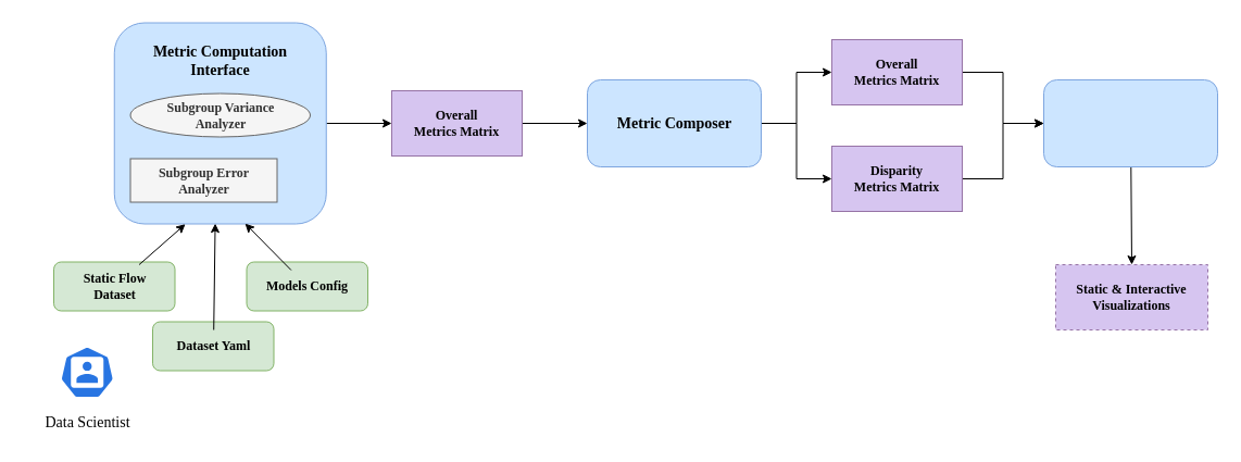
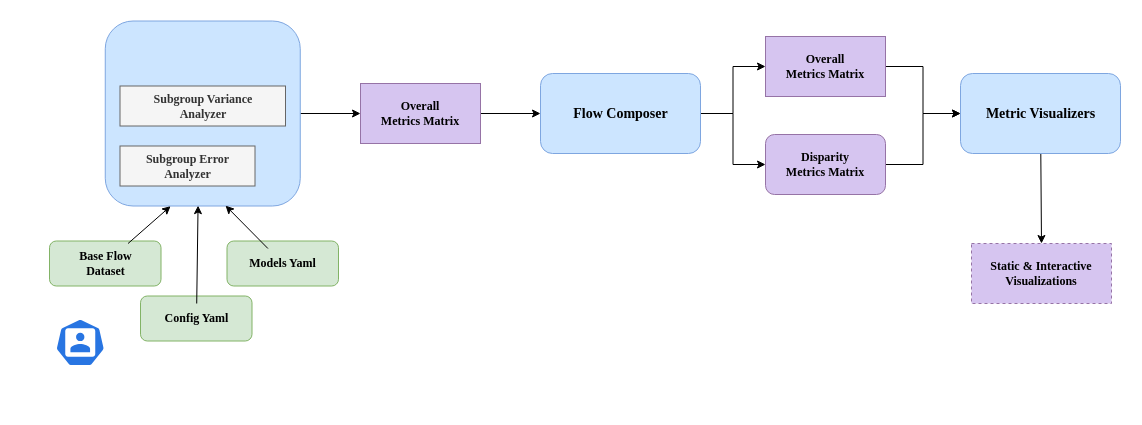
- <mxCell id="24" value="&lt;font style=&quot;font-size: 14px;&quot; face=&quot;Verdana&quot;&gt;&lt;b&gt;Metric Computation&lt;br&gt;Interface&lt;/b&gt;&lt;/font&gt;" style="text;html=1;align=center;verticalAlign=middle;resizable=0;points=[];autosize=1;strokeColor=none;fillColor=none;fontSize=12;" parent="1" vertex="1"><mxGeometry x="112.25" y="30.5" width="180" height="50" as="geometry" /></mxCell>
- <mxCell id="8" value="&lt;div&gt;&lt;font color=&quot;#333333&quot; face=&quot;Verdana&quot;&gt;&lt;b&gt;Subgroup Variance &lt;br&gt;&lt;/b&gt;&lt;/font&gt;&lt;/div&gt;&lt;div&gt;&lt;font color=&quot;#333333&quot; face=&quot;Verdana&quot;&gt;&lt;b&gt;Analyzer&lt;/b&gt;&lt;/font&gt;&lt;/div&gt;" style="ellipse;whiteSpace=wrap;html=1;fillColor=#F5F5F5;strokeColor=#666666;" parent="1" vertex="1"><mxGeometry x="119.5" y="85.5" width="165.5" height="40" as="geometry" /></mxCell>
+ <mxCell id="8" value="&lt;div&gt;&lt;font color=&quot;#333333&quot; face=&quot;Verdana&quot;&gt;&lt;b&gt;Subgroup Variance &lt;br&gt;&lt;/b&gt;&lt;/font&gt;&lt;/div&gt;&lt;div&gt;&lt;font color=&quot;#333333&quot; face=&quot;Verdana&quot;&gt;&lt;b&gt;Analyzer&lt;/b&gt;&lt;/font&gt;&lt;/div&gt;" style="rounded=0;whiteSpace=wrap;html=1;fillColor=#F5F5F5;strokeColor=#666666;" parent="1" vertex="1"><mxGeometry x="119.5" y="85.5" width="165.5" height="40" as="geometry" /></mxCell>
- <mxCell id="25" value="&lt;font style=&quot;font-size: 14px;&quot; face=&quot;Verdana&quot;&gt;&lt;b&gt;Metric Composer&lt;/b&gt;&lt;/font&gt;" style="text;html=1;align=center;verticalAlign=middle;resizable=0;points=[];autosize=1;strokeColor=none;fillColor=none;fontSize=14;" parent="1" vertex="1"><mxGeometry x="540" y="98" width="160" height="30" as="geometry" /></mxCell>
+ <mxCell id="25" value="&lt;font style=&quot;font-size: 14px;&quot; face=&quot;Verdana&quot;&gt;&lt;b&gt;Flow Composer&lt;/b&gt;&lt;/font&gt;" style="text;html=1;align=center;verticalAlign=middle;resizable=0;points=[];autosize=1;strokeColor=none;fillColor=none;fontSize=14;" parent="1" vertex="1"><mxGeometry x="540" y="98" width="160" height="30" as="geometry" /></mxCell>
+ <mxCell id="28" value="&lt;font face=&quot;Verdana&quot;&gt;&lt;b&gt;Metric Visualizers&lt;/b&gt;&lt;/font&gt;" style="text;html=1;align=center;verticalAlign=middle;resizable=0;points=[];autosize=1;strokeColor=none;fillColor=none;fontSize=14;" parent="1" vertex="1"><mxGeometry x="960" y="98" width="160" height="30" as="geometry" /></mxCell>
- <mxCell id="17" value="&lt;font face=&quot;Verdana&quot;&gt;&lt;b&gt;Disparity &lt;br&gt;Metrics Matrix&lt;/b&gt;&lt;/font&gt;" style="rounded=0;whiteSpace=wrap;html=1;fillColor=#D6C5F0;strokeColor=#9673A6;" parent="1" vertex="1"><mxGeometry x="765" y="134" width="120" height="60" as="geometry" /></mxCell>
+ <mxCell id="17" value="&lt;font face=&quot;Verdana&quot;&gt;&lt;b&gt;Disparity &lt;br&gt;Metrics Matrix&lt;/b&gt;&lt;/font&gt;" style="whiteSpace=wrap;html=1;fillColor=#D6C5F0;strokeColor=#9673A6;rounded=1;" parent="1" vertex="1"><mxGeometry x="765" y="134" width="120" height="60" as="geometry" /></mxCell>
- <mxCell id="19" value="&lt;font face=&quot;Verdana&quot;&gt;&lt;b&gt;&lt;font style=&quot;font-size: 12px;&quot;&gt;Static Flow &lt;br&gt;Dataset &lt;/font&gt;&lt;/b&gt;&lt;/font&gt;" style="text;html=1;align=center;verticalAlign=middle;resizable=0;points=[];autosize=1;strokeColor=none;fillColor=none;fontSize=7;" parent="1" vertex="1"><mxGeometry x="59.75" y="243" width="90" height="40" as="geometry" /></mxCell>
+ <mxCell id="19" value="&lt;font face=&quot;Verdana&quot;&gt;&lt;b&gt;&lt;font style=&quot;font-size: 12px;&quot;&gt;Base Flow &lt;br&gt;Dataset &lt;/font&gt;&lt;/b&gt;&lt;/font&gt;" style="text;html=1;align=center;verticalAlign=middle;resizable=0;points=[];autosize=1;strokeColor=none;fillColor=none;fontSize=7;" parent="1" vertex="1"><mxGeometry x="59.75" y="243" width="90" height="40" as="geometry" /></mxCell>
- <mxCell id="23" value="&lt;font face=&quot;Verdana&quot;&gt;&lt;b&gt;&lt;font style=&quot;font-size: 12px;&quot;&gt;Models Config&lt;/font&gt;&lt;/b&gt;&lt;/font&gt;" style="text;html=1;align=center;verticalAlign=middle;resizable=1;points=[];autosize=1;strokeColor=none;fillColor=none;fontSize=7;movable=1;rotatable=1;deletable=1;editable=1;connectable=1;" parent="1" vertex="1"><mxGeometry x="222.25" y="248" width="120" height="30" as="geometry" /></mxCell>
+ <mxCell id="23" value="&lt;font face=&quot;Verdana&quot;&gt;&lt;b&gt;&lt;font style=&quot;font-size: 12px;&quot;&gt;Models Yaml&lt;/font&gt;&lt;/b&gt;&lt;/font&gt;" style="text;html=1;align=center;verticalAlign=middle;resizable=1;points=[];autosize=1;strokeColor=none;fillColor=none;fontSize=7;movable=1;rotatable=1;deletable=1;editable=1;connectable=1;" parent="1" vertex="1"><mxGeometry x="222.25" y="248" width="120" height="30" as="geometry" /></mxCell>
- <mxCell id="21" value="&lt;font face=&quot;Verdana&quot;&gt;&lt;b&gt;&lt;font style=&quot;font-size: 12px;&quot;&gt;Dataset Yaml&lt;/font&gt;&lt;/b&gt;&lt;/font&gt;" style="text;html=1;align=center;verticalAlign=middle;resizable=0;points=[];autosize=1;strokeColor=none;fillColor=none;fontSize=7;" parent="1" vertex="1"><mxGeometry x="146" y="303" width="100" height="30" as="geometry" /></mxCell>
+ <mxCell id="21" value="&lt;font face=&quot;Verdana&quot;&gt;&lt;b&gt;&lt;font style=&quot;font-size: 12px;&quot;&gt;Config Yaml&lt;/font&gt;&lt;/b&gt;&lt;/font&gt;" style="text;html=1;align=center;verticalAlign=middle;resizable=0;points=[];autosize=1;strokeColor=none;fillColor=none;fontSize=7;" parent="1" vertex="1"><mxGeometry x="146" y="303" width="100" height="30" as="geometry" /></mxCell>
- <mxCell id="30" value="&lt;font face=&quot;Verdana&quot;&gt;Data Scientist&lt;/font&gt;" style="text;html=1;align=center;verticalAlign=middle;resizable=0;points=[];autosize=1;strokeColor=none;fillColor=none;fontSize=14;" parent="1" vertex="1"><mxGeometry x="20" y="373" width="120" height="30" as="geometry" /></mxCell>
